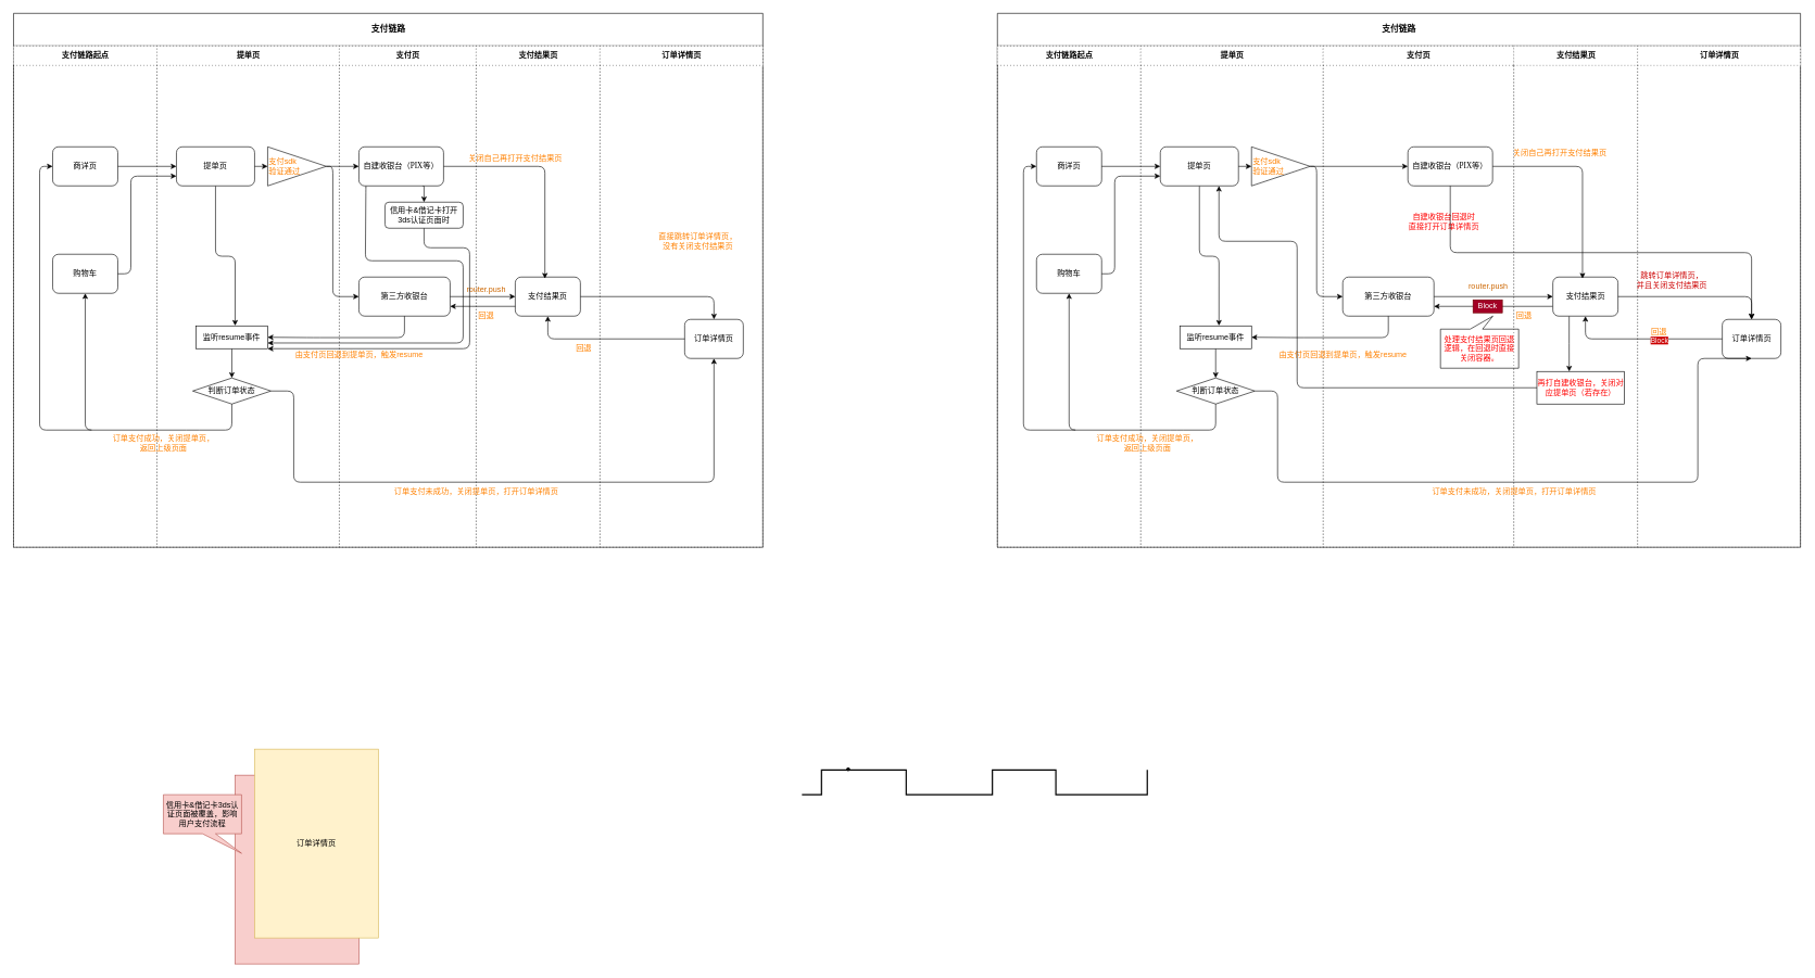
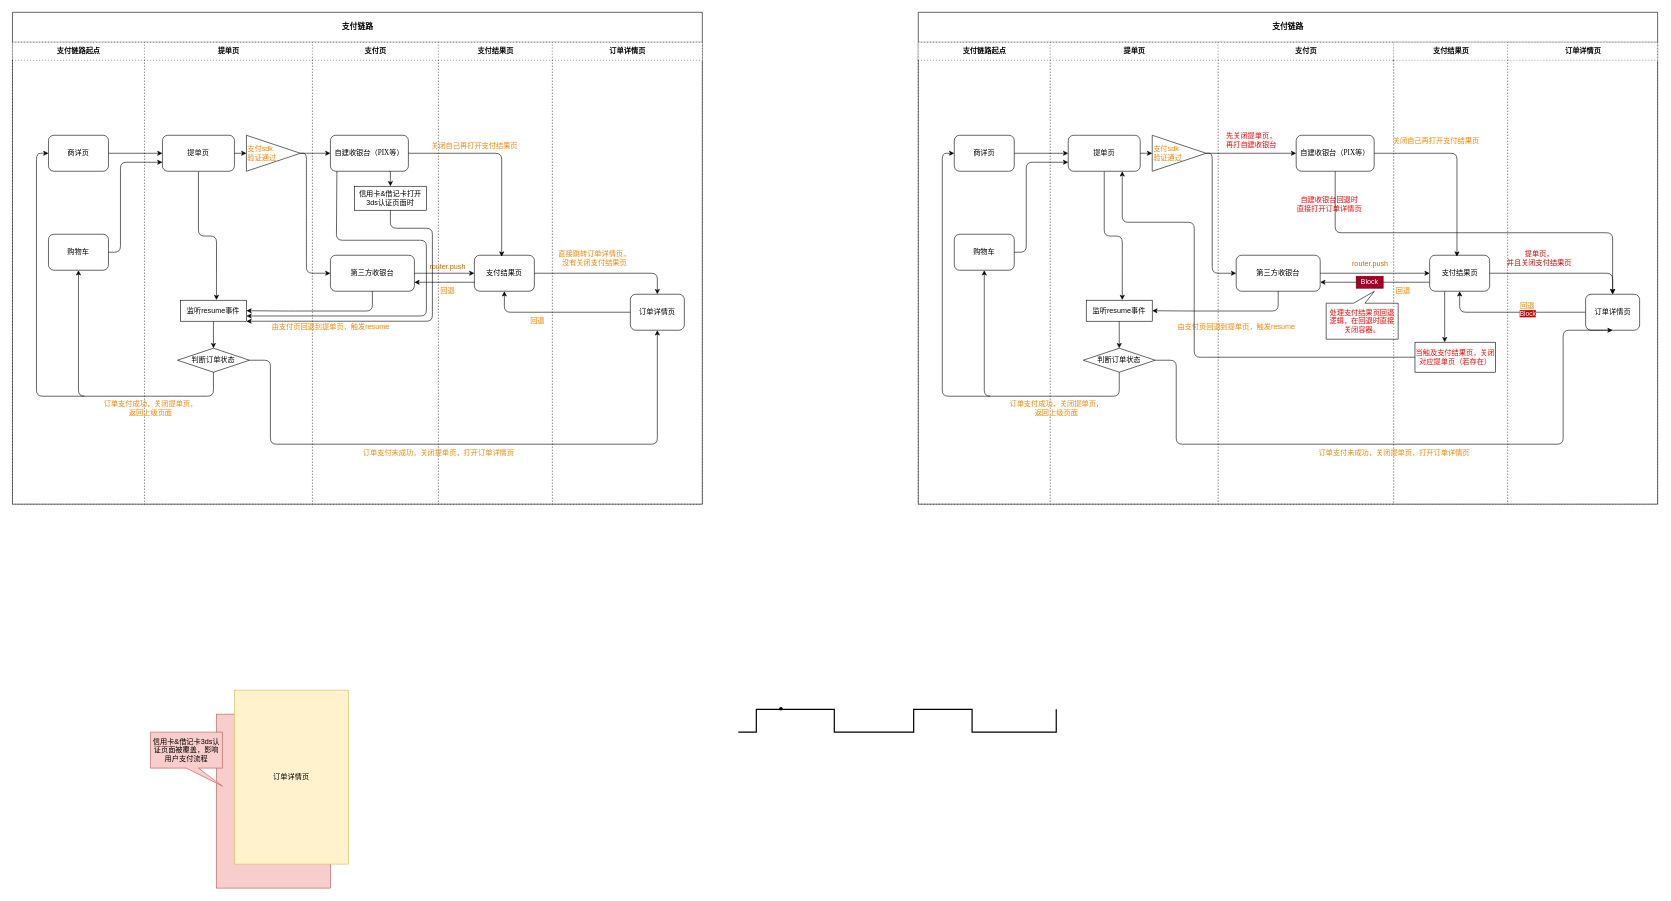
+ <mxCell id="70" value="&lt;font color=&quot;#ff0000&quot;&gt;先关闭提单页，&lt;br&gt;再打自建收银台&lt;/font&gt;" style="text;html=1;align=center;verticalAlign=middle;resizable=0;points=[];autosize=1;strokeColor=none;fillColor=none;" vertex="1" parent="64"><mxGeometry y="143" width="110" height="40" as="geometry" /></mxCell>
- <mxCell id="20" value="信用卡&amp;amp;借记卡打开3ds认证页面时" style="whiteSpace=wrap;html=1;rounded=1;" vertex="1" parent="15"><mxGeometry x="70" y="240" width="120" height="40" as="geometry" /></mxCell>
+ <mxCell id="20" value="信用卡&amp;amp;借记卡打开3ds认证页面时" style="rounded=0;whiteSpace=wrap;html=1;" vertex="1" parent="15"><mxGeometry x="70" y="240" width="120" height="40" as="geometry" /></mxCell>
- <mxCell id="29" value="&lt;font color=&quot;#ff8000&quot;&gt;直接跳转订单详情页，&lt;br&gt;没有关闭支付结果页&lt;/font&gt;" style="text;html=1;align=center;verticalAlign=middle;resizable=0;points=[];autosize=1;strokeColor=none;fillColor=none;" vertex="1" parent="27"><mxGeometry x="80" y="280" width="140" height="40" as="geometry" /></mxCell>
+ <mxCell id="29" value="&lt;font color=&quot;#ff8000&quot;&gt;直接跳转订单详情页，&lt;br&gt;没有关闭支付结果页&lt;/font&gt;" style="text;html=1;align=center;verticalAlign=middle;resizable=0;points=[];autosize=1;strokeColor=none;fillColor=none;" vertex="1" parent="27"><mxGeometry y="340" width="140" height="40" as="geometry" /></mxCell>
- <mxCell id="82" value="&lt;font color=&quot;#cc0000&quot;&gt;跳转订单详情页，&lt;br&gt;并且关闭支付结果页&lt;/font&gt;" style="text;html=1;align=center;verticalAlign=middle;resizable=0;points=[];autosize=1;strokeColor=none;fillColor=none;" vertex="1" parent="80"><mxGeometry x="-12.5" y="340" width="130" height="40" as="geometry" /></mxCell>
+ <mxCell id="82" value="&lt;font color=&quot;#cc0000&quot;&gt;提单页，&lt;br&gt;并且关闭支付结果页&lt;/font&gt;" style="text;html=1;align=center;verticalAlign=middle;resizable=0;points=[];autosize=1;strokeColor=none;fillColor=none;" vertex="1" parent="80"><mxGeometry x="-12.5" y="340" width="130" height="40" as="geometry" /></mxCell>
- <mxCell id="79" value="&lt;font color=&quot;#ff0000&quot;&gt;再打自建收银台，关闭对应提单页（若存在）&lt;/font&gt;" style="rounded=0;whiteSpace=wrap;html=1;" vertex="1" parent="73"><mxGeometry x="35.5" y="500" width="134.5" height="50" as="geometry" /></mxCell>
+ <mxCell id="79" value="&lt;font color=&quot;#ff0000&quot;&gt;当触及支付结果页，关闭对应提单页（若存在）&lt;/font&gt;" style="rounded=0;whiteSpace=wrap;html=1;" vertex="1" parent="73"><mxGeometry x="35.5" y="500" width="134.5" height="50" as="geometry" /></mxCell>
